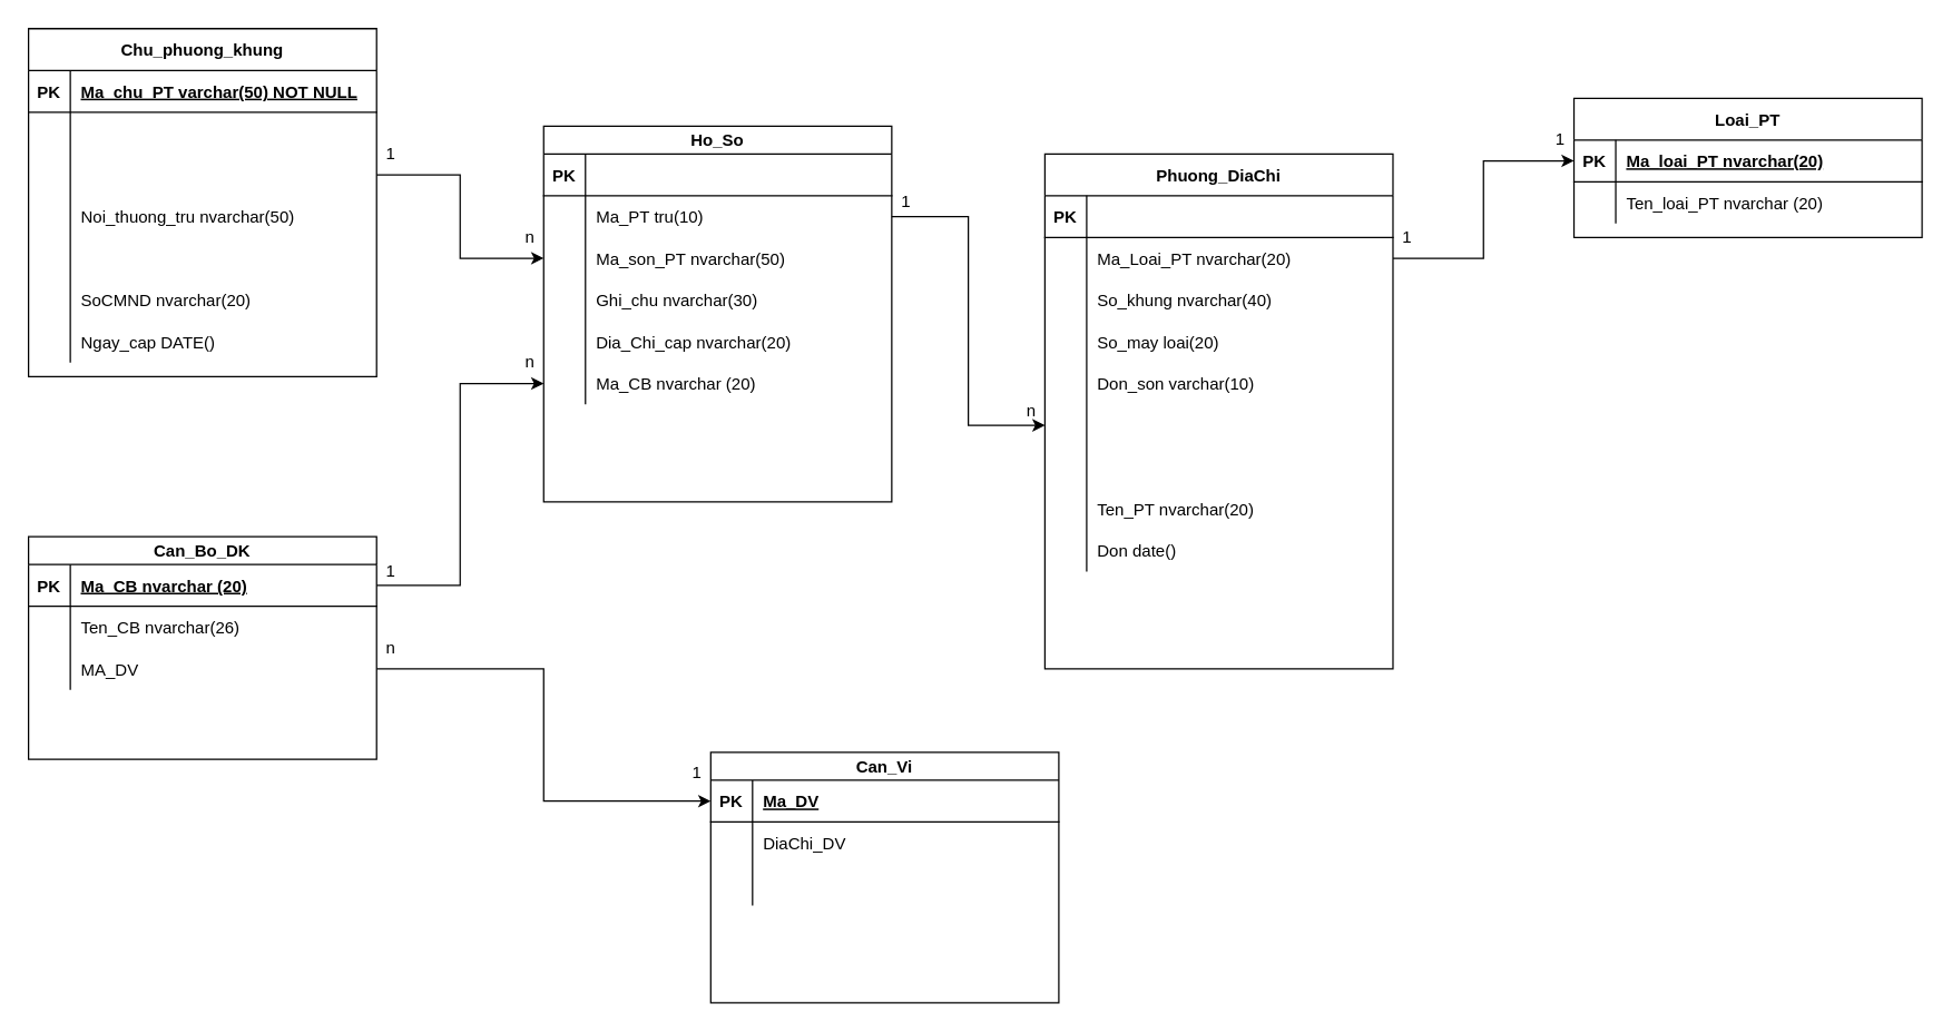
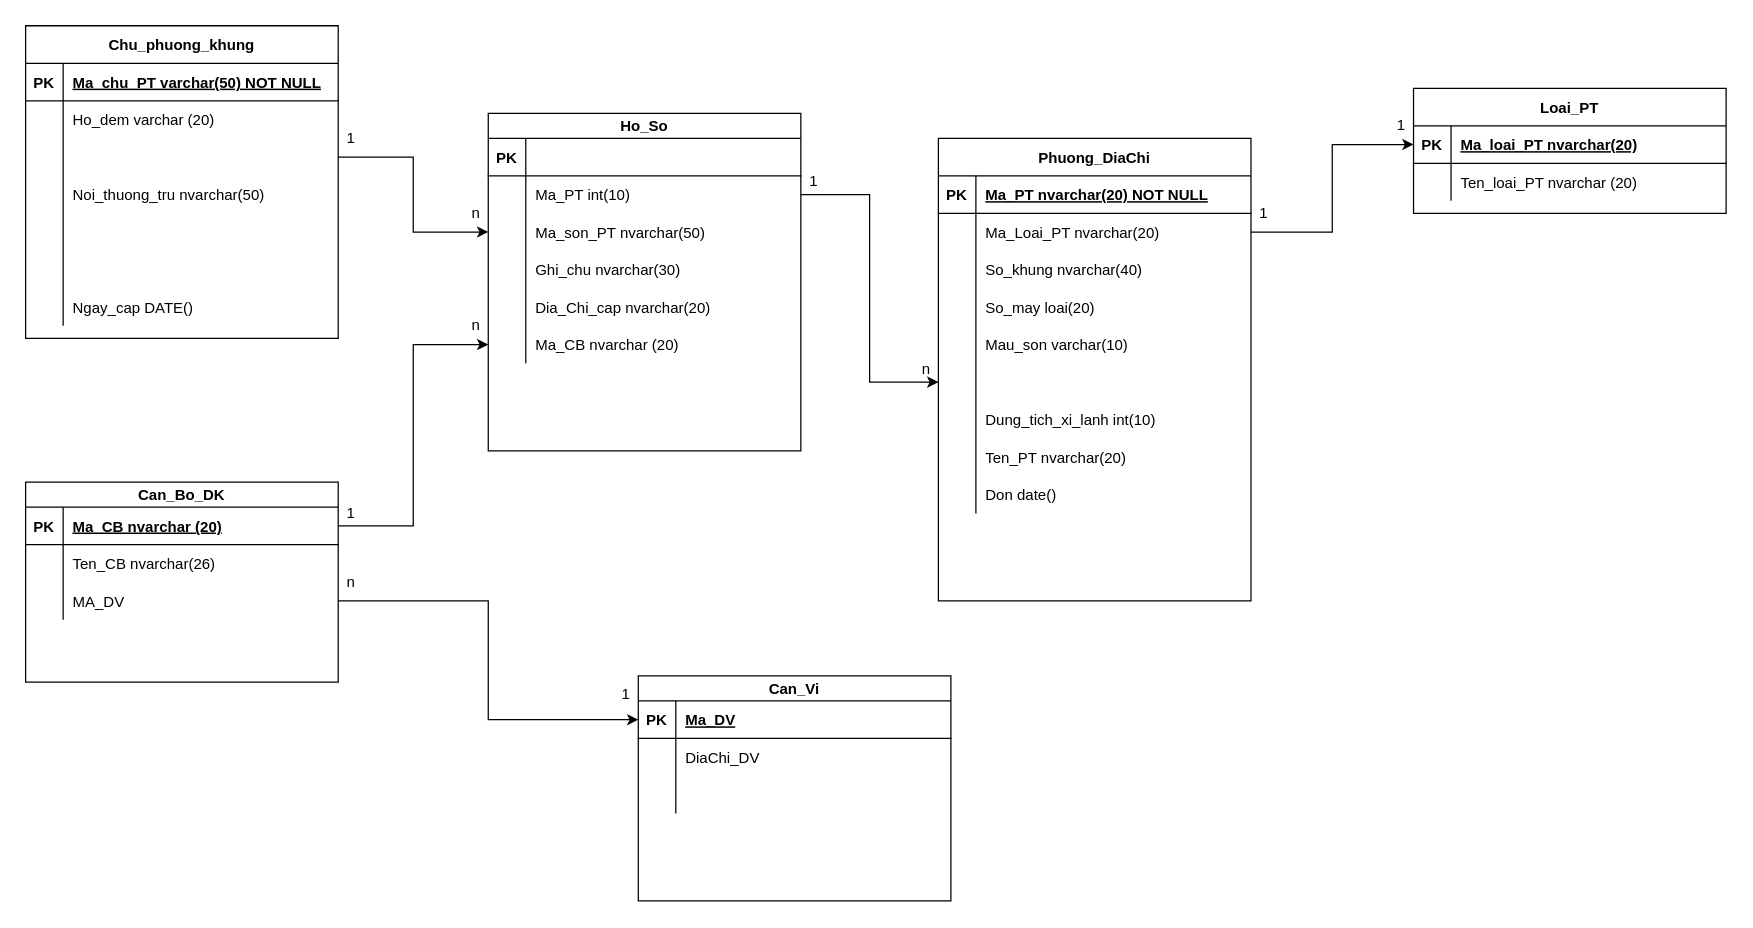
+ <mxCell id="8" value="Ho_dem varchar (20)" style="shape=partialRectangle;overflow=hidden;connectable=0;fillColor=none;top=0;left=0;bottom=0;right=0;align=left;spacingLeft=6;" vertex="1" parent="6"><mxGeometry x="30" width="220" height="30" as="geometry" /></mxCell>
+ <mxCell id="44" value="Ma_PT nvarchar(20) NOT NULL" style="shape=partialRectangle;overflow=hidden;connectable=0;fillColor=none;top=0;left=0;bottom=0;right=0;align=left;spacingLeft=6;fontStyle=5;" vertex="1" parent="42"><mxGeometry x="30" width="220" height="30" as="geometry" /></mxCell>
- <mxCell id="27" value="Ma_PT tru(10)" style="shape=partialRectangle;overflow=hidden;connectable=0;fillColor=none;top=0;left=0;bottom=0;right=0;align=left;spacingLeft=6;" vertex="1" parent="25"><mxGeometry x="30" width="220" height="30" as="geometry" /></mxCell>
+ <mxCell id="27" value="Ma_PT int(10)" style="shape=partialRectangle;overflow=hidden;connectable=0;fillColor=none;top=0;left=0;bottom=0;right=0;align=left;spacingLeft=6;" vertex="1" parent="25"><mxGeometry x="30" width="220" height="30" as="geometry" /></mxCell>
- <mxCell id="18" value="SoCMND nvarchar(20)" style="shape=partialRectangle;overflow=hidden;connectable=0;fillColor=none;top=0;left=0;bottom=0;right=0;align=left;spacingLeft=6;" vertex="1" parent="16"><mxGeometry x="30" width="220" height="30" as="geometry" /></mxCell>
- <mxCell id="56" value="Don_son varchar(10)" style="shape=partialRectangle;overflow=hidden;connectable=0;fillColor=none;top=0;left=0;bottom=0;right=0;align=left;spacingLeft=6;" vertex="1" parent="54"><mxGeometry x="30" width="220" height="30" as="geometry" /></mxCell>
+ <mxCell id="56" value="Mau_son varchar(10)" style="shape=partialRectangle;overflow=hidden;connectable=0;fillColor=none;top=0;left=0;bottom=0;right=0;align=left;spacingLeft=6;" vertex="1" parent="54"><mxGeometry x="30" width="220" height="30" as="geometry" /></mxCell>
+ <mxCell id="61" value="Dung_tich_xi_lanh int(10)" style="shape=partialRectangle;overflow=hidden;connectable=0;fillColor=none;top=0;left=0;bottom=0;right=0;align=left;spacingLeft=6;" vertex="1" parent="59"><mxGeometry x="30" width="220" height="30" as="geometry" /></mxCell>
